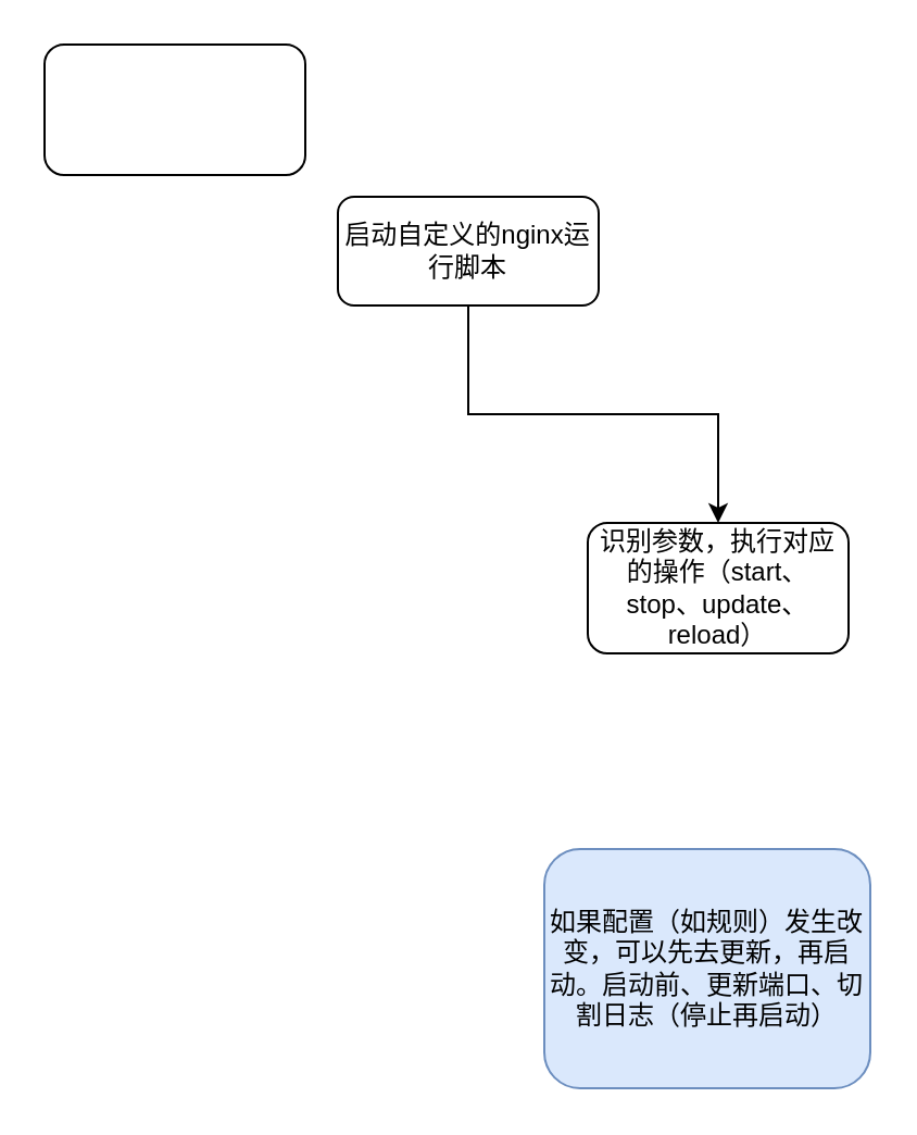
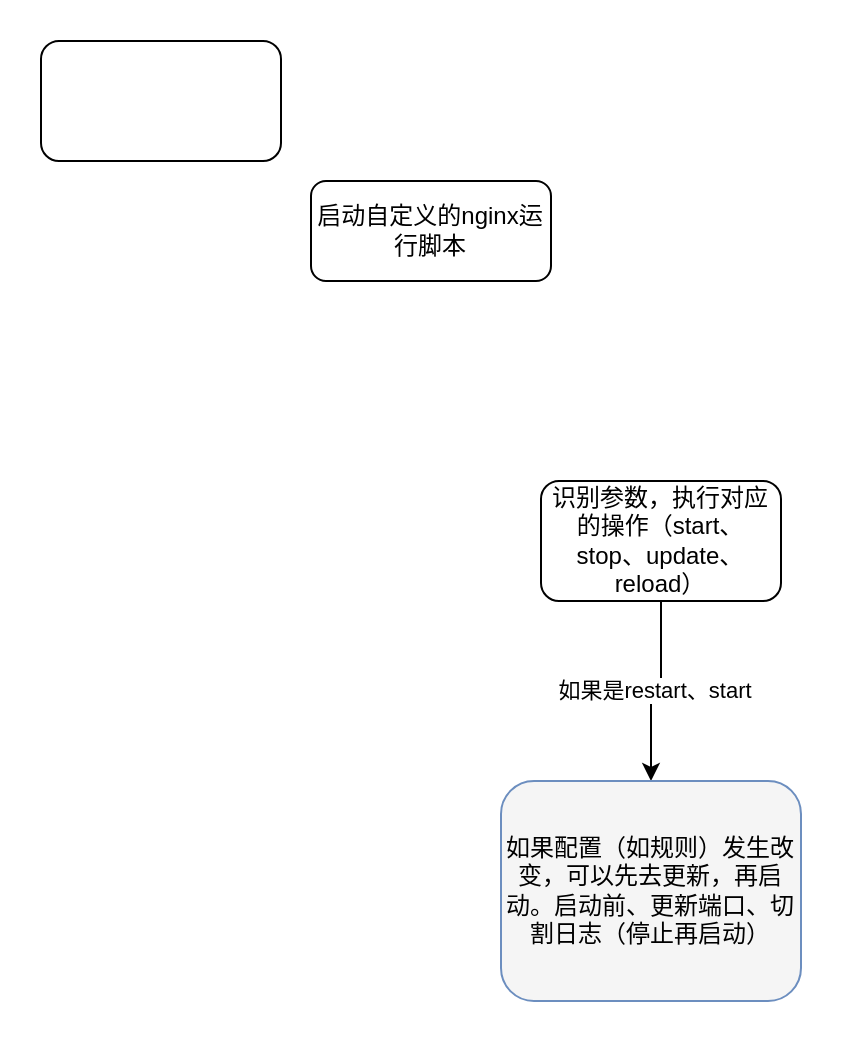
- <mxCell id="2" style="edgeStyle=orthogonalEdgeStyle;rounded=0;orthogonalLoop=1;jettySize=auto;html=1;exitX=0.5;exitY=1;exitDx=0;exitDy=0;" edge="1" parent="1" source="3" target="6"><mxGeometry relative="1" as="geometry" /></mxCell>
+ <mxCell id="4" style="edgeStyle=orthogonalEdgeStyle;rounded=0;orthogonalLoop=1;jettySize=auto;html=1;exitX=0.5;exitY=1;exitDx=0;exitDy=0;" edge="1" parent="1" source="6" target="8"><mxGeometry relative="1" as="geometry" /></mxCell>
+ <mxCell id="5" value="如果是restart、start" style="edgeLabel;html=1;align=center;verticalAlign=middle;resizable=0;points=[];" vertex="1" connectable="0" parent="4"><mxGeometry x="0.033" y="-1" relative="1" as="geometry"><mxPoint as="offset" /></mxGeometry></mxCell>
- <mxCell id="8" value="如果配置（如规则）发生改变，可以先去更新，再启动。启动前、更新端口、切割日志（停止再启动）" style="rounded=1;whiteSpace=wrap;html=1;fillColor=#dae8fc;strokeColor=#6c8ebf;" vertex="1" parent="1"><mxGeometry x="250" y="390" width="150" height="110" as="geometry" /></mxCell>
+ <mxCell id="8" value="如果配置（如规则）发生改变，可以先去更新，再启动。启动前、更新端口、切割日志（停止再启动）" style="rounded=1;whiteSpace=wrap;html=1;fillColor=#f5f5f5;strokeColor=#6c8ebf;" vertex="1" parent="1"><mxGeometry x="250" y="390" width="150" height="110" as="geometry" /></mxCell>
